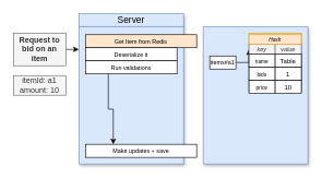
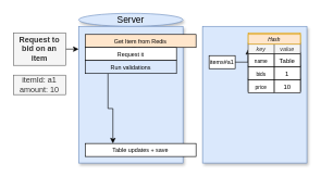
- <mxCell id="14" value="Server" style="rounded=0;whiteSpace=wrap;html=1;shadow=1;fontSize=14;align=center;fillColor=#dae8fc;strokeColor=#6c8ebf;" vertex="1" parent="1"><mxGeometry x="120" y="20" width="160" height="20" as="geometry" /></mxCell>
+ <mxCell id="14" value="Server" style="ellipse;whiteSpace=wrap;html=1;shadow=1;fontSize=14;align=center;fillColor=#dae8fc;strokeColor=#6c8ebf;" vertex="1" parent="1"><mxGeometry x="120" y="20" width="160" height="20" as="geometry" /></mxCell>
- <mxCell id="21" value="Deserialize it" style="rounded=0;whiteSpace=wrap;html=1;fontSize=9;" vertex="1" parent="1"><mxGeometry x="130" y="72.5" width="140" height="20" as="geometry" /></mxCell>
+ <mxCell id="21" value="Request it" style="rounded=0;whiteSpace=wrap;html=1;fontSize=9;" vertex="1" parent="1"><mxGeometry x="130" y="72.5" width="140" height="20" as="geometry" /></mxCell>
- <mxCell id="23" value="Run validations" style="rounded=0;whiteSpace=wrap;html=1;fontSize=9;" vertex="1" parent="1"><mxGeometry x="130" y="92.5" width="140" height="20" as="geometry" /></mxCell>
+ <mxCell id="23" value="Run validations" style="rounded=0;whiteSpace=wrap;html=1;fontSize=9;fillColor=#dae8fc;" vertex="1" parent="1"><mxGeometry x="130" y="92.5" width="140" height="20" as="geometry" /></mxCell>
- <mxCell id="24" value="Make updates + save" style="rounded=0;whiteSpace=wrap;html=1;fontSize=9;" vertex="1" parent="1"><mxGeometry x="130" y="220" width="170" height="20" as="geometry" /></mxCell>
+ <mxCell id="24" value="Table updates + save" style="rounded=0;whiteSpace=wrap;html=1;fontSize=9;" vertex="1" parent="1"><mxGeometry x="130" y="220" width="170" height="20" as="geometry" /></mxCell>
